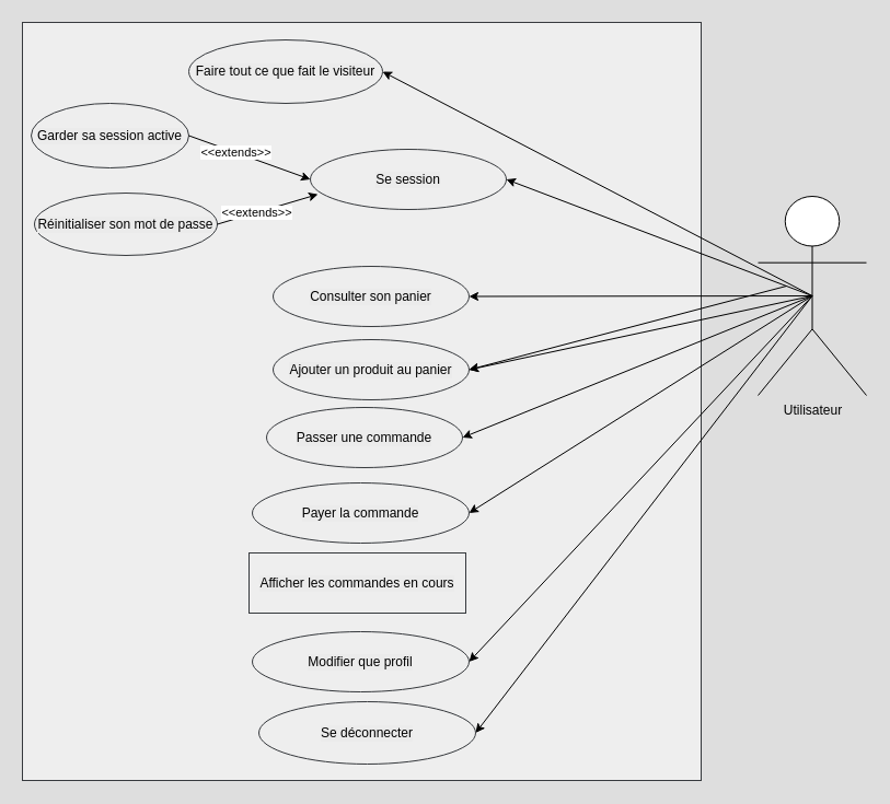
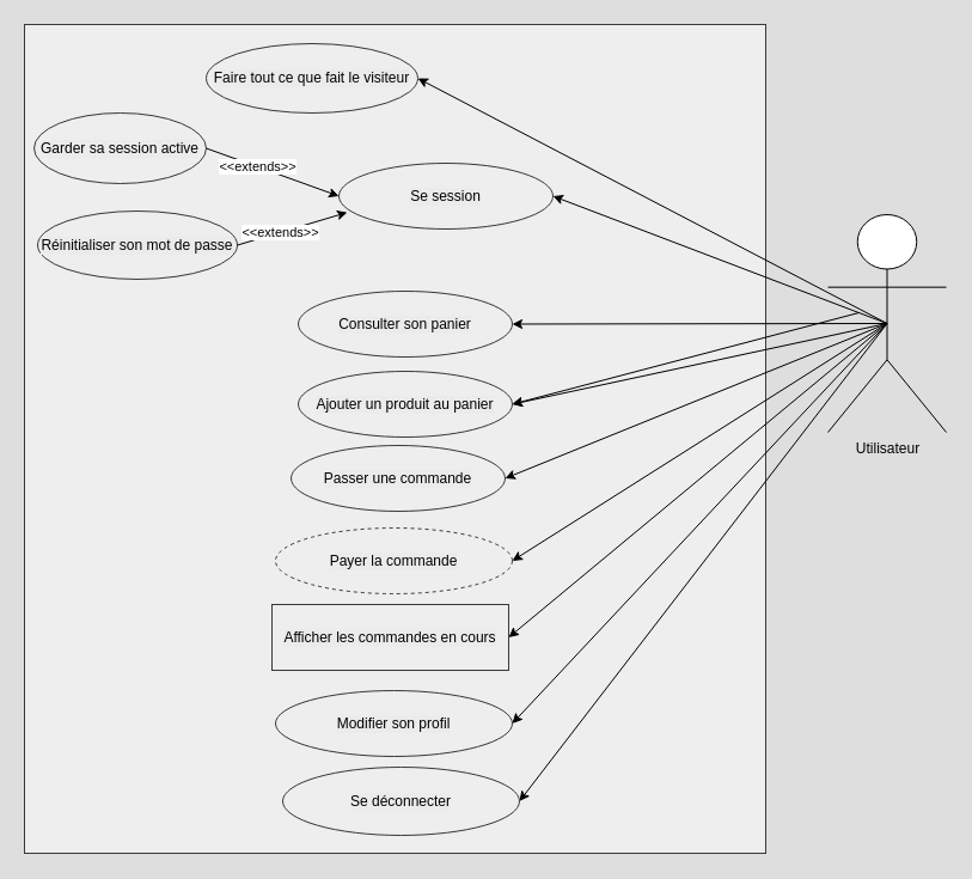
+ <mxCell id="25" value="" style="endArrow=classic;html=1;strokeColor=#000000;fontColor=#000000;entryX=1;entryY=0.5;entryDx=0;entryDy=0;exitX=0.5;exitY=0.5;exitDx=0;exitDy=0;exitPerimeter=0;" parent="1" source="2" target="20" edge="1"><mxGeometry width="50" height="50" relative="1" as="geometry"><mxPoint x="727" y="276" as="sourcePoint" /><mxPoint x="432" y="533.5" as="targetPoint" /></mxGeometry></mxCell>
- <mxCell id="21" value="&lt;font color=&quot;#000000&quot;&gt;Payer la commande&lt;/font&gt;" style="ellipse;whiteSpace=wrap;html=1;labelBackgroundColor=#EBEBEB;strokeColor=#36393d;fillColor=#eeeeee;" parent="1" vertex="1"><mxGeometry x="230" y="441" width="198" height="55" as="geometry" /></mxCell>
+ <mxCell id="21" value="&lt;font color=&quot;#000000&quot;&gt;Payer la commande&lt;/font&gt;" style="ellipse;whiteSpace=wrap;html=1;labelBackgroundColor=#EBEBEB;strokeColor=#36393d;fillColor=#eeeeee;dashed=1;" parent="1" vertex="1"><mxGeometry x="230" y="441" width="198" height="55" as="geometry" /></mxCell>
- <mxCell id="22" value="&lt;font color=&quot;#000000&quot;&gt;Modifier que profil&lt;/font&gt;" style="ellipse;whiteSpace=wrap;html=1;labelBackgroundColor=#EBEBEB;strokeColor=#36393d;fillColor=#eeeeee;" parent="1" vertex="1"><mxGeometry x="230" y="577" width="198" height="55" as="geometry" /></mxCell>
+ <mxCell id="22" value="&lt;font color=&quot;#000000&quot;&gt;Modifier son profil&lt;/font&gt;" style="ellipse;whiteSpace=wrap;html=1;labelBackgroundColor=#EBEBEB;strokeColor=#36393d;fillColor=#eeeeee;" parent="1" vertex="1"><mxGeometry x="230" y="577" width="198" height="55" as="geometry" /></mxCell>
